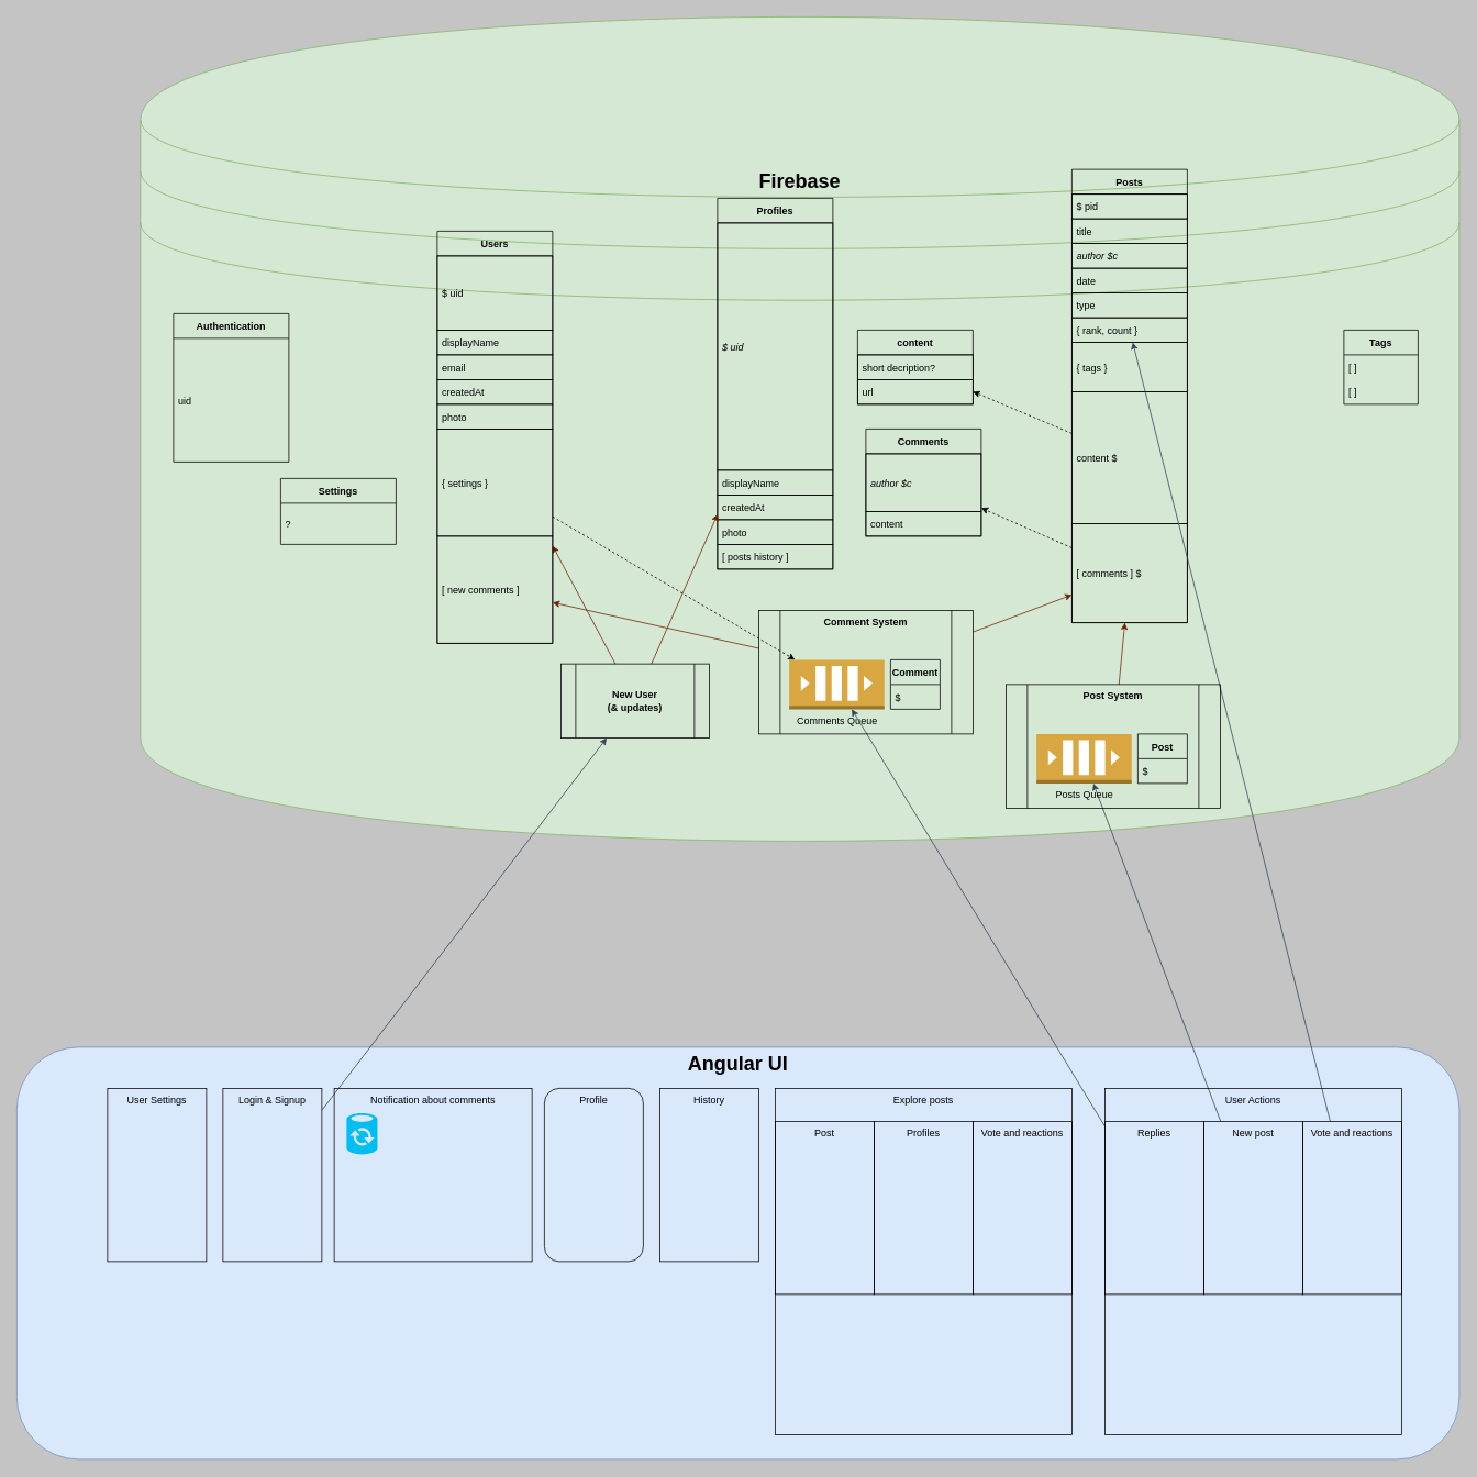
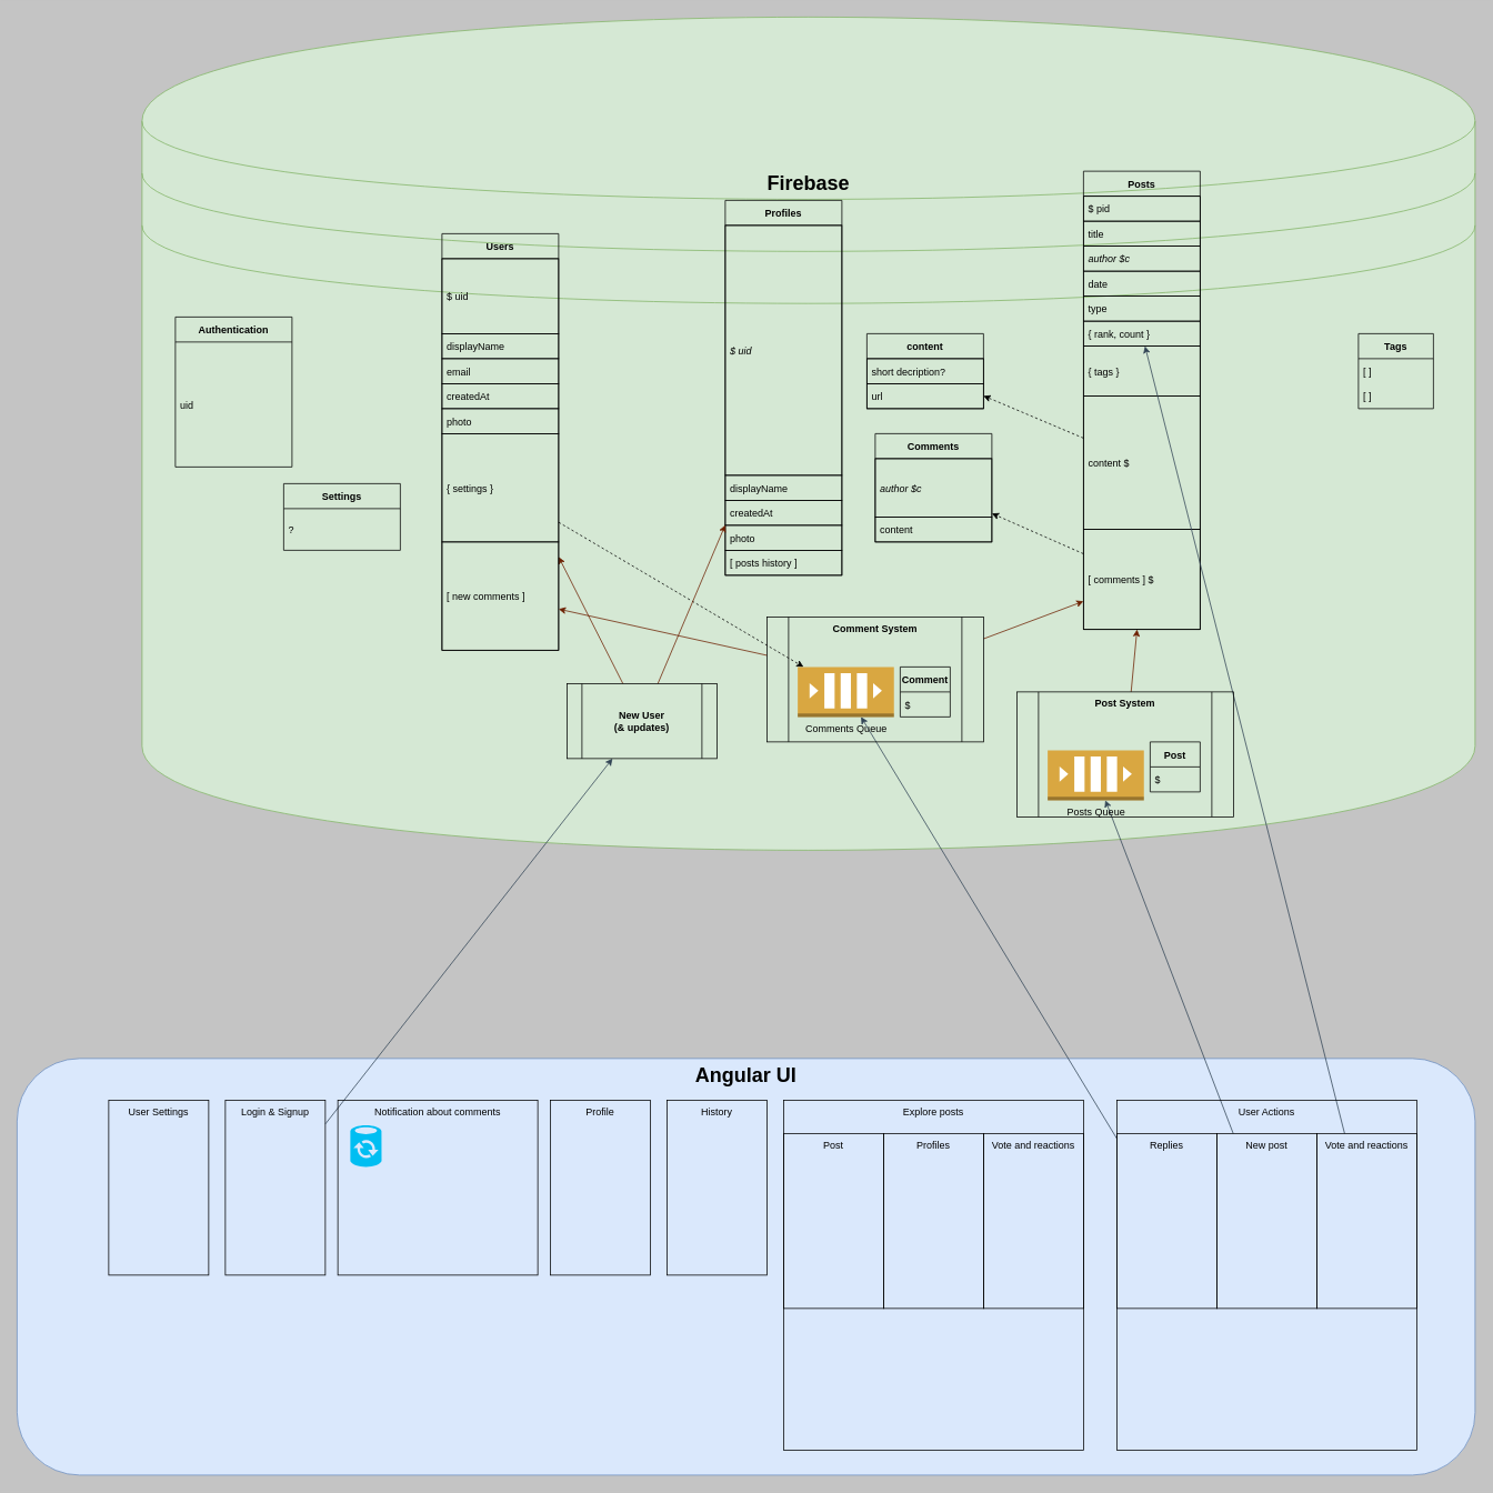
- <mxCell id="50" value="New User&lt;br&gt;(&amp;amp; updates)" style="shape=process;whiteSpace=wrap;html=1;backgroundOutline=1;labelBackgroundColor=none;fontColor=#000000;strokeColor=#000000;fillColor=none;fontStyle=1;rounded=0;" parent="1" vertex="1"><mxGeometry x="680" y="805" width="180" height="90" as="geometry" /></mxCell>
+ <mxCell id="50" value="New User&lt;br&gt;(&amp;amp; updates)" style="shape=process;whiteSpace=wrap;html=1;backgroundOutline=1;labelBackgroundColor=none;fontColor=#000000;strokeColor=#000000;fillColor=none;fontStyle=1;rounded=0;" parent="1" vertex="1"><mxGeometry x="680" y="820" width="180" height="90" as="geometry" /></mxCell>
- <mxCell id="63" value="Posts Queue" style="outlineConnect=0;dashed=0;verticalLabelPosition=bottom;verticalAlign=top;align=center;html=1;shape=mxgraph.aws3.queue;fillColor=#D9A741;gradientColor=none;labelBackgroundColor=none;fontColor=#000000;strokeColor=#000000;rounded=0;" parent="61" vertex="1"><mxGeometry x="37" y="60" width="115.5" height="60" as="geometry" /></mxCell>
+ <mxCell id="63" value="Posts Queue" style="outlineConnect=0;dashed=0;verticalLabelPosition=bottom;verticalAlign=top;align=center;html=1;shape=mxgraph.aws3.queue;fillColor=#D9A741;gradientColor=none;labelBackgroundColor=none;fontColor=#000000;strokeColor=#000000;rounded=0;" parent="61" vertex="1"><mxGeometry x="37" y="70" width="115.5" height="60" as="geometry" /></mxCell>
- <mxCell id="74" value="Profile" style="whiteSpace=wrap;html=1;verticalAlign=top;fillColor=none;fontColor=#000000;strokeColor=#000000;rounded=1;" parent="73" vertex="1"><mxGeometry width="120" height="210" as="geometry" /></mxCell>
+ <mxCell id="74" value="Profile" style="rounded=0;whiteSpace=wrap;html=1;verticalAlign=top;fillColor=none;fontColor=#000000;strokeColor=#000000;" parent="73" vertex="1"><mxGeometry width="120" height="210" as="geometry" /></mxCell>
